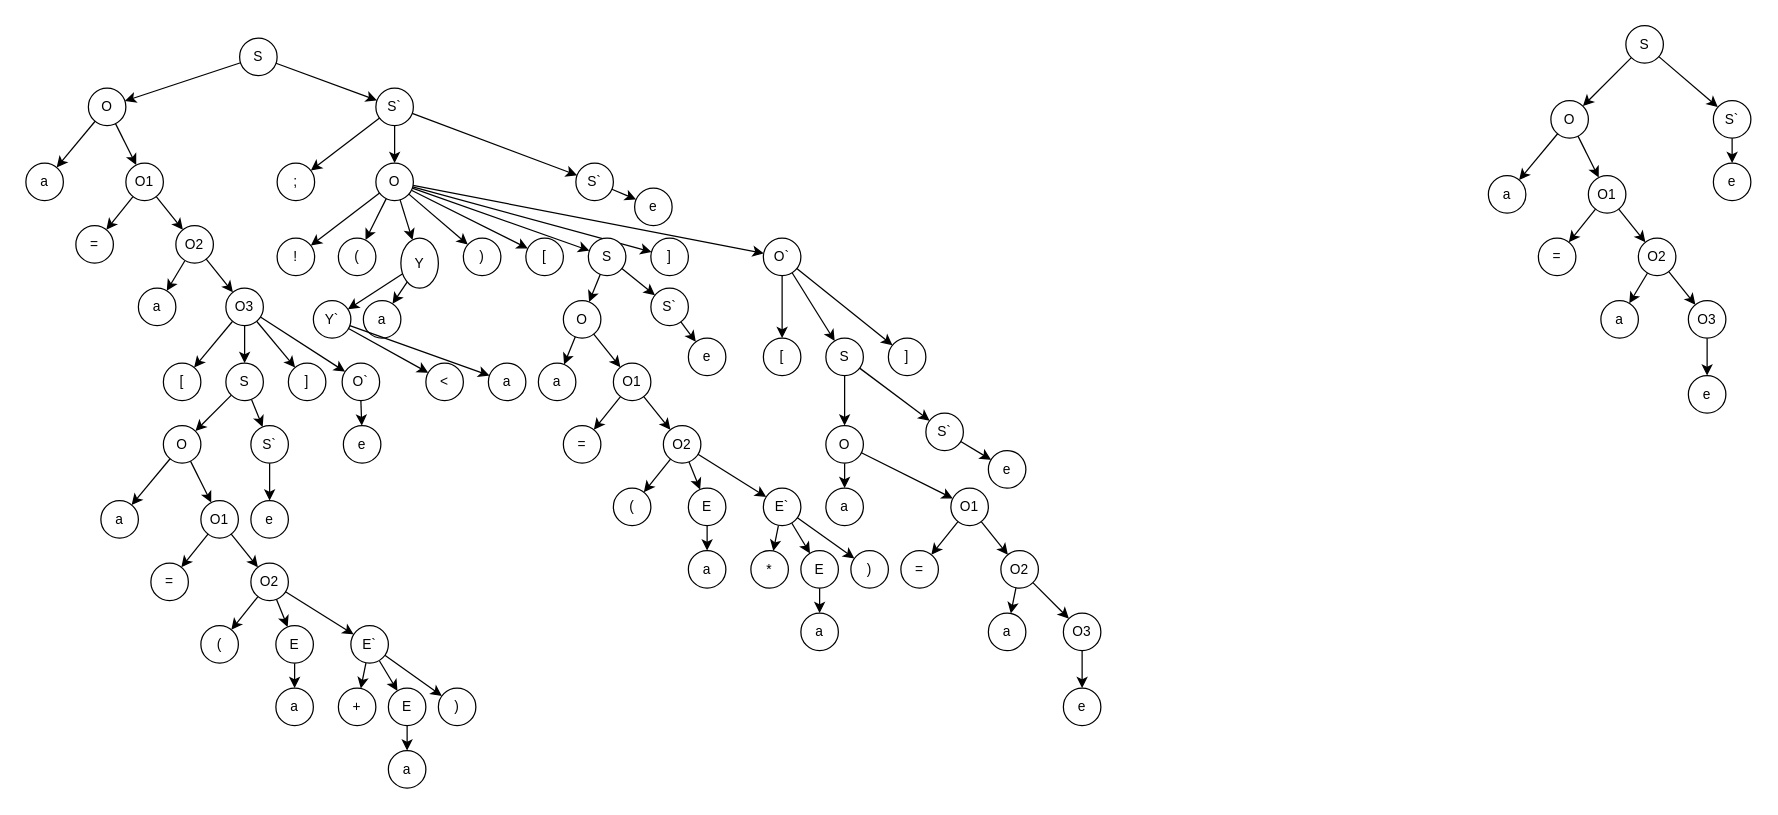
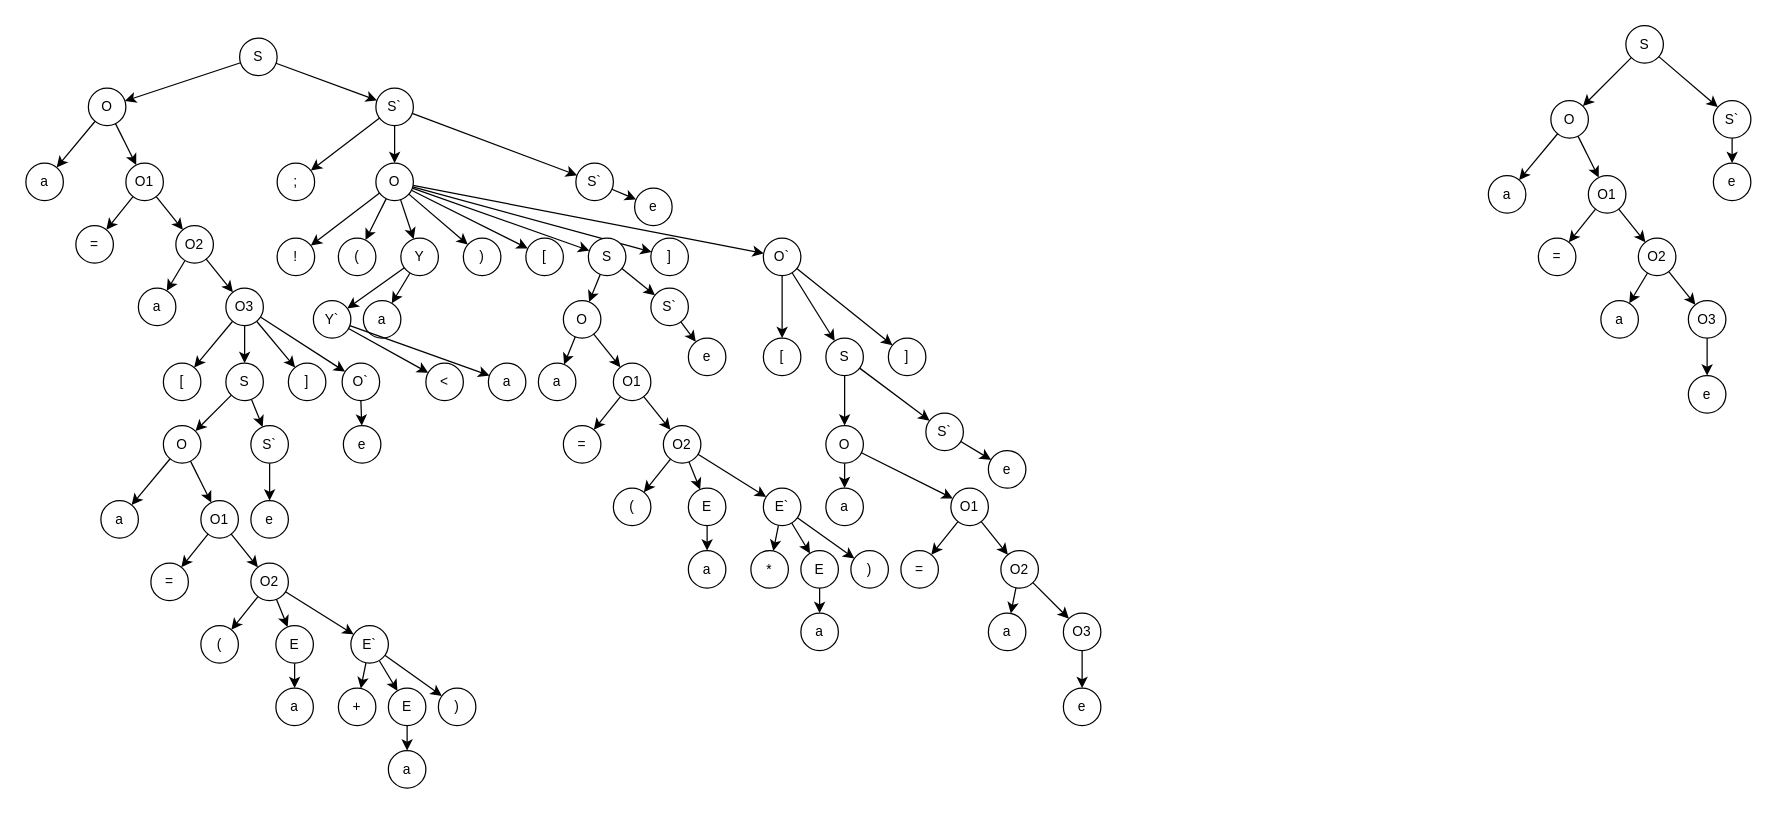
- <mxCell id="74" value="Y" style="ellipse;whiteSpace=wrap;html=1;aspect=fixed;rounded=1;fontFamily=Helvetica;fontSize=11;fontColor=default;labelBackgroundColor=default;" vertex="1" parent="1"><mxGeometry x="320" y="190" width="30" height="40" as="geometry" /></mxCell>
+ <mxCell id="74" value="Y" style="ellipse;whiteSpace=wrap;html=1;aspect=fixed;rounded=1;fontFamily=Helvetica;fontSize=11;fontColor=default;labelBackgroundColor=default;" vertex="1" parent="1"><mxGeometry x="320" y="190" width="30" height="30" as="geometry" /></mxCell>
